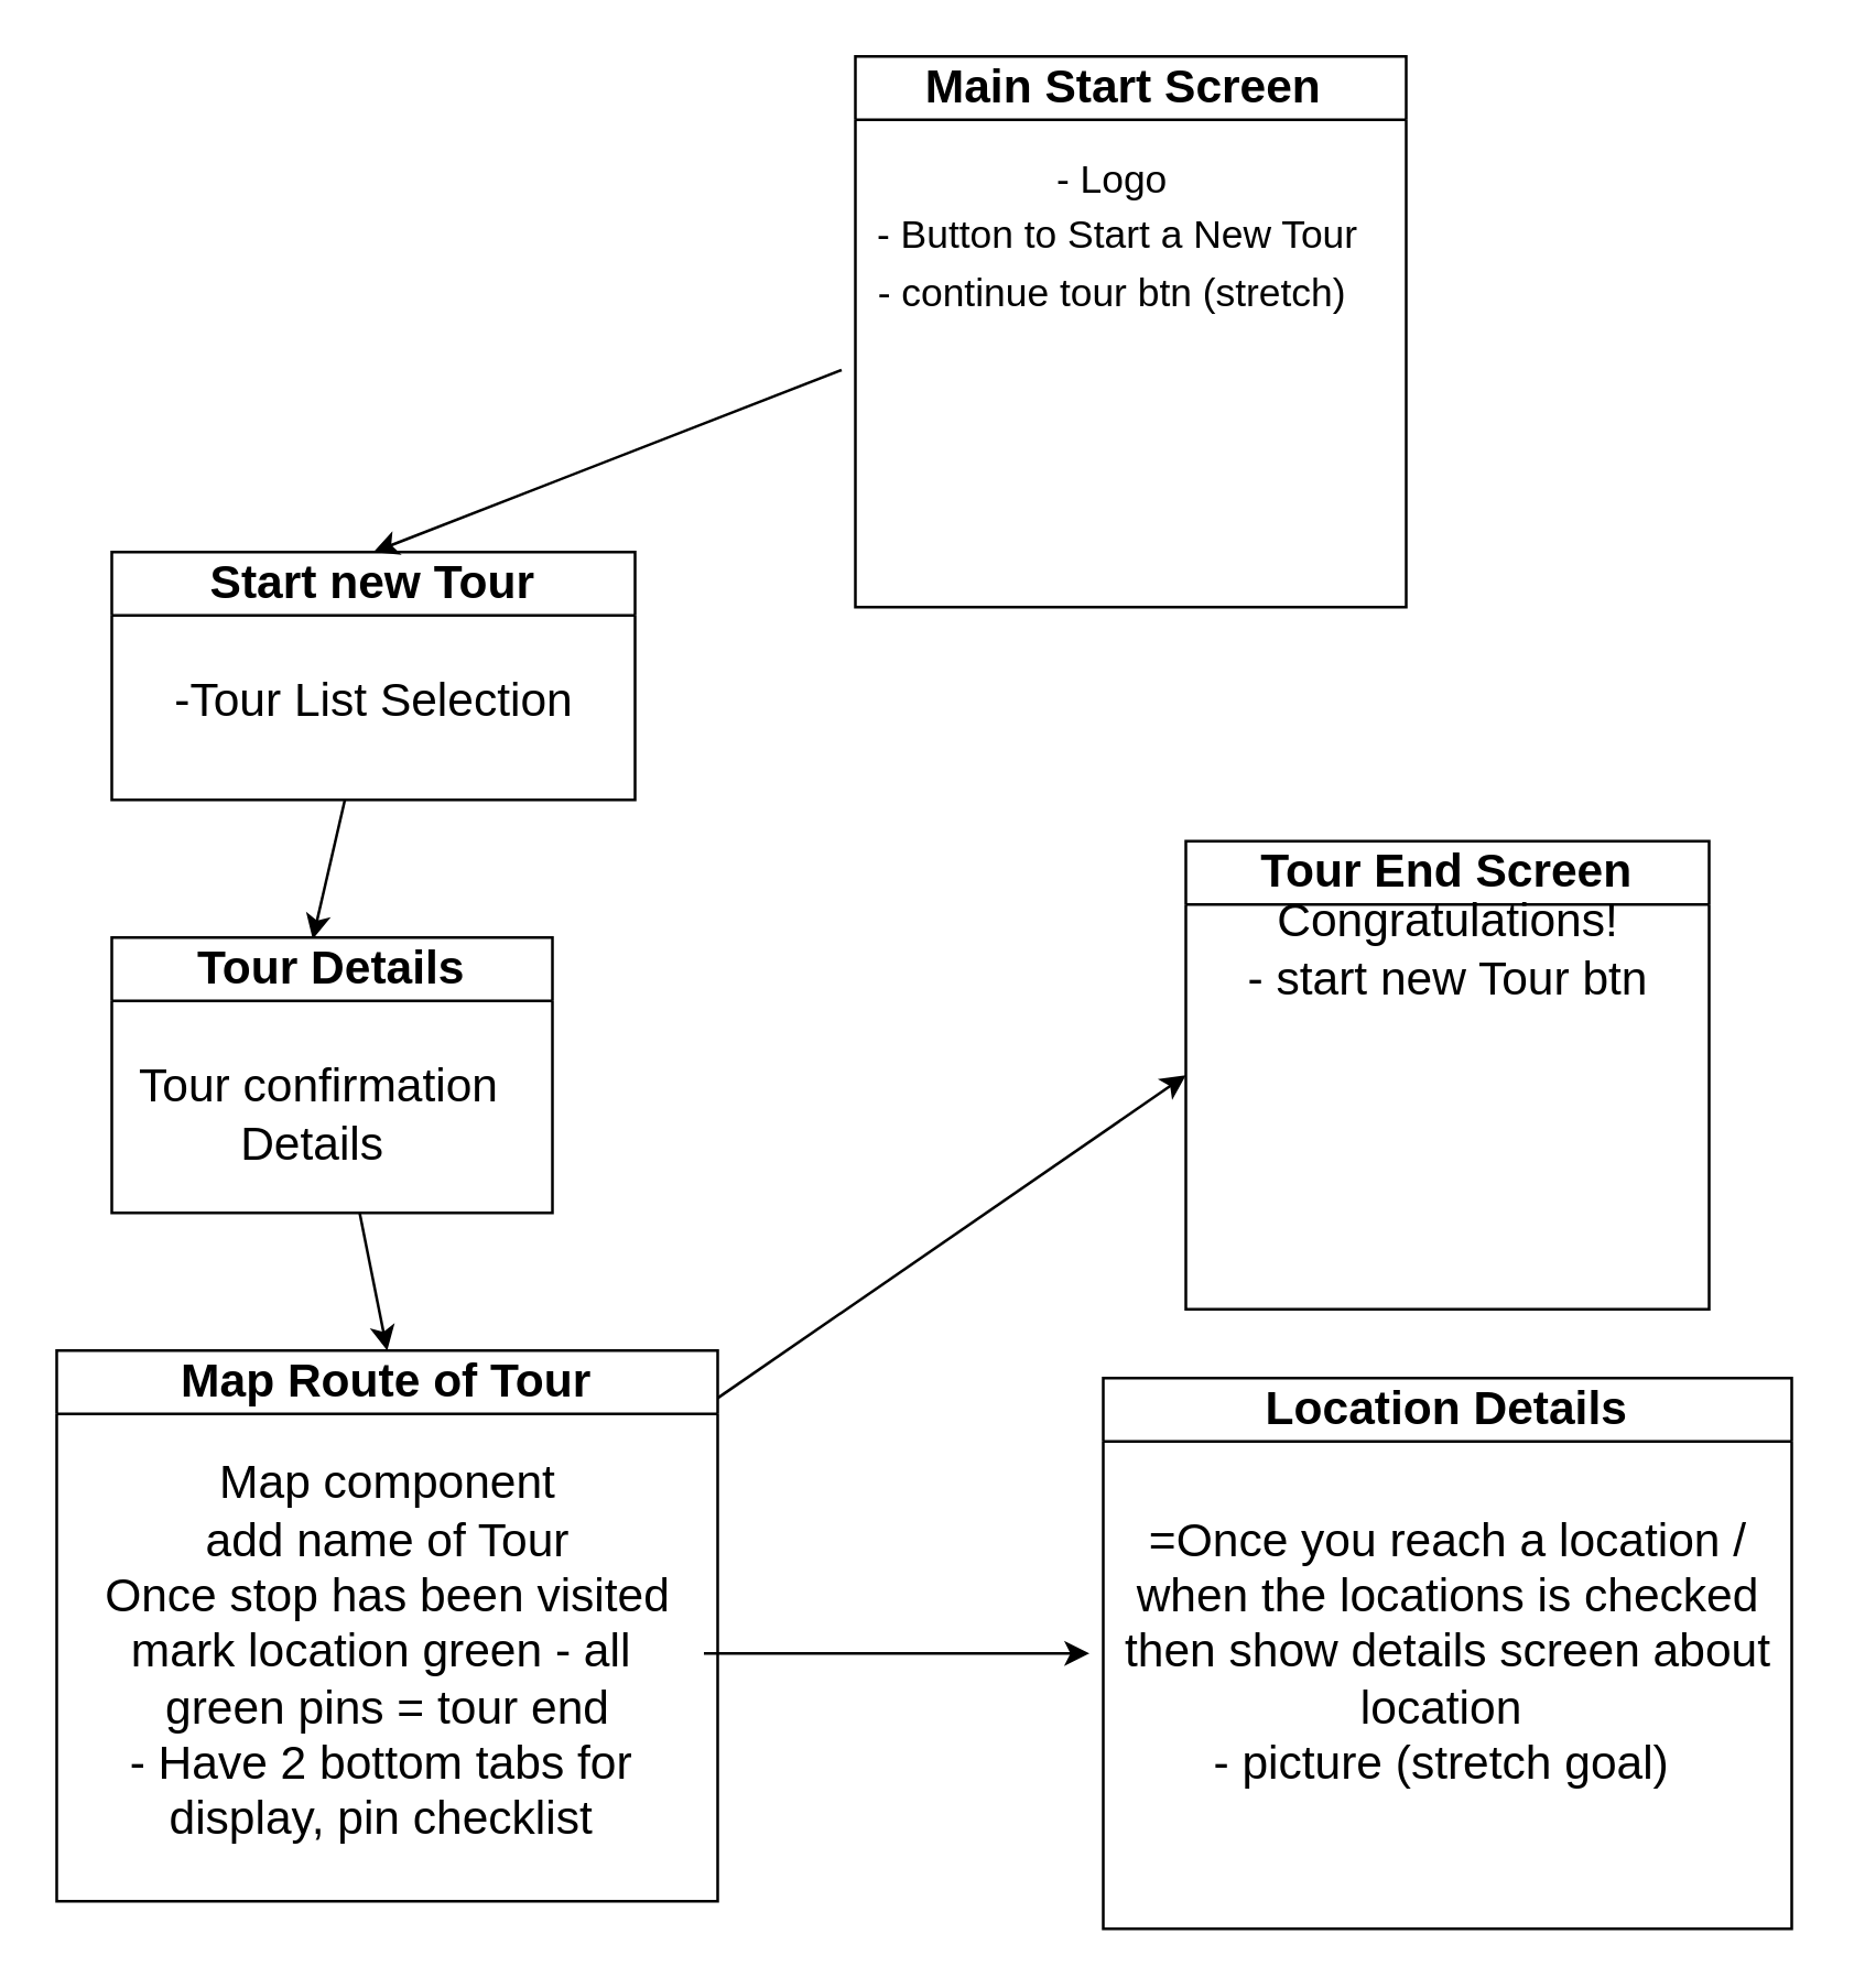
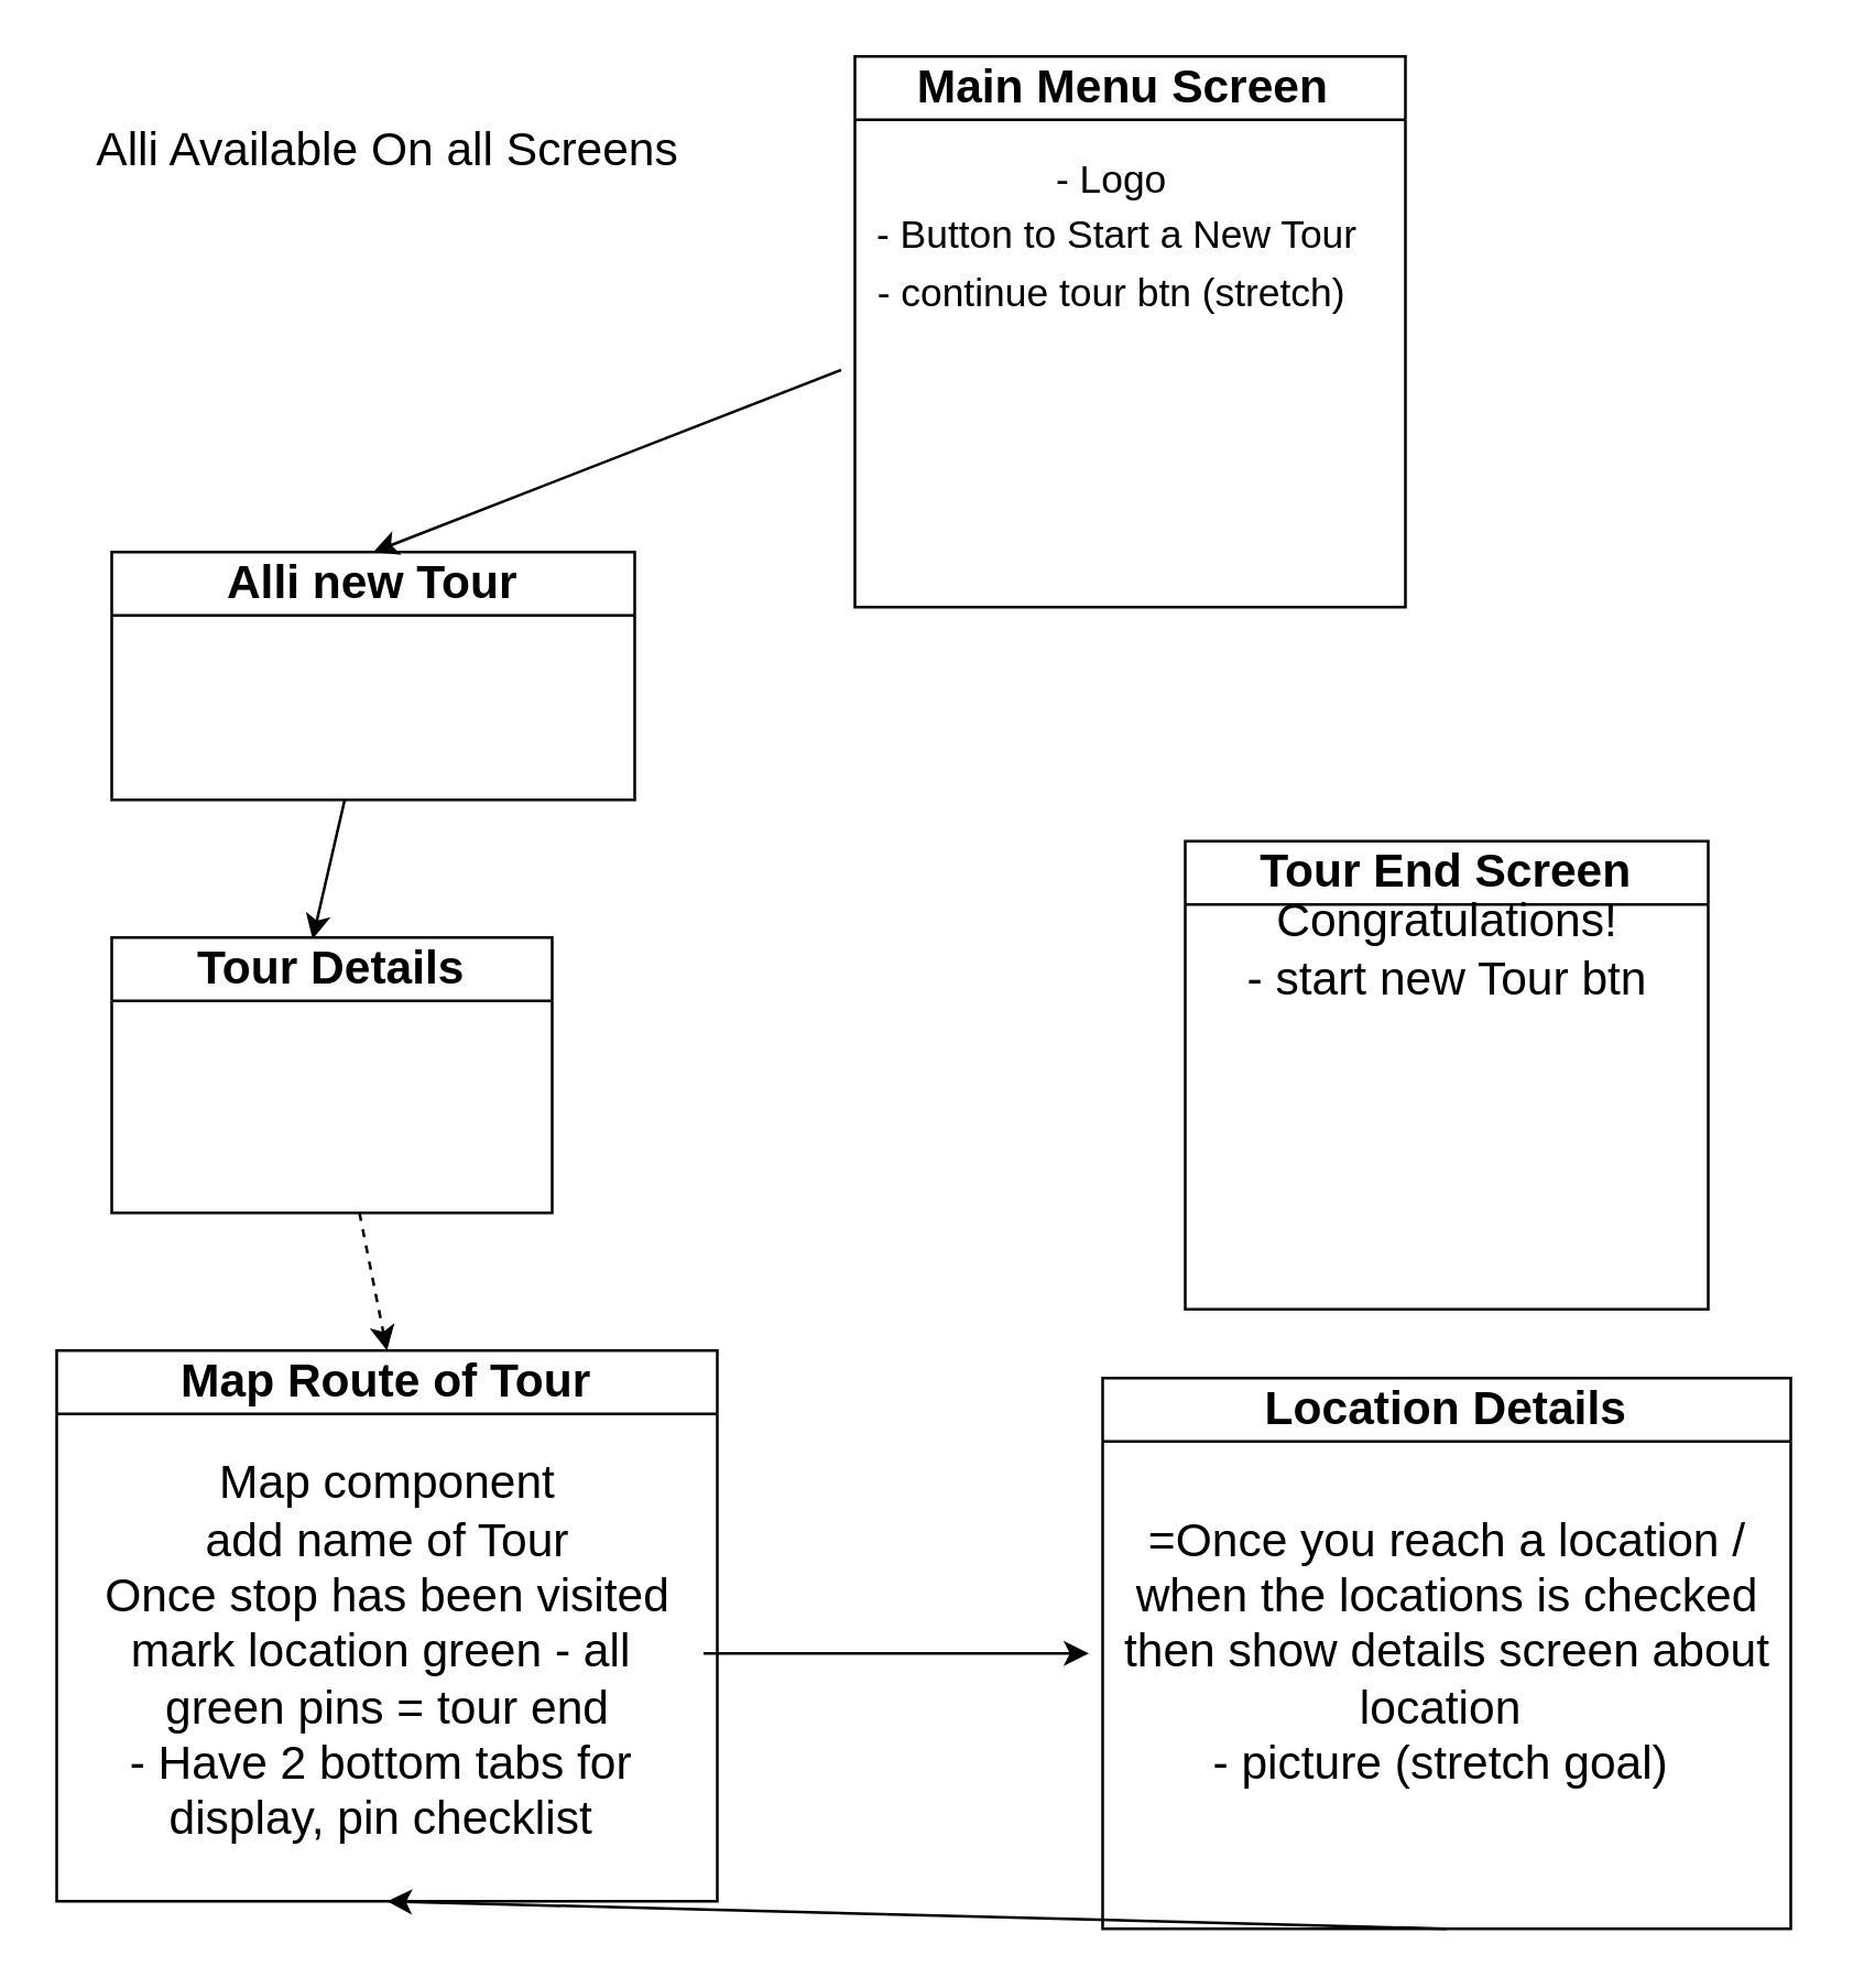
- <mxCell id="2" value="&lt;font style=&quot;font-size: 17px;&quot;&gt;Main Start Screen&amp;nbsp;&lt;/font&gt;" style="swimlane;whiteSpace=wrap;html=1;" parent="1" vertex="1"><mxGeometry x="310" y="20" width="200" height="200" as="geometry" /></mxCell>
+ <mxCell id="2" value="&lt;font style=&quot;font-size: 17px;&quot;&gt;Main Menu Screen&amp;nbsp;&lt;/font&gt;" style="swimlane;whiteSpace=wrap;html=1;" parent="1" vertex="1"><mxGeometry x="310" y="20" width="200" height="200" as="geometry" /></mxCell>
+ <mxCell id="8" value="Alli Available On all Screens" style="text;html=1;align=center;verticalAlign=middle;resizable=0;points=[];autosize=1;strokeColor=none;fillColor=none;fontSize=17;" parent="1" vertex="1"><mxGeometry x="25" y="40" width="230" height="30" as="geometry" /></mxCell>
- <mxCell id="5" value="Start new Tour" style="swimlane;whiteSpace=wrap;html=1;fontSize=17;" parent="1" vertex="1"><mxGeometry x="40" y="200" width="190" height="90" as="geometry" /></mxCell>
+ <mxCell id="5" value="Alli new Tour" style="swimlane;whiteSpace=wrap;html=1;fontSize=17;" parent="1" vertex="1"><mxGeometry x="40" y="200" width="190" height="90" as="geometry" /></mxCell>
- <mxCell id="6" value="-Tour List Selection" style="text;html=1;align=center;verticalAlign=middle;resizable=0;points=[];autosize=1;strokeColor=none;fillColor=none;fontSize=17;" parent="5" vertex="1"><mxGeometry x="10" y="40" width="170" height="30" as="geometry" /></mxCell>
- <mxCell id="14" value="Tour confirmation&lt;br&gt;Details&amp;nbsp;" style="text;html=1;align=center;verticalAlign=middle;resizable=0;points=[];autosize=1;strokeColor=none;fillColor=none;fontSize=17;" parent="13" vertex="1"><mxGeometry y="40" width="150" height="50" as="geometry" /></mxCell>
- <mxCell id="9" style="edgeStyle=none;html=1;entryX=0;entryY=0.5;entryDx=0;entryDy=0;fontSize=17;" parent="1" source="10" target="15" edge="1"><mxGeometry relative="1" as="geometry" /></mxCell>
- <mxCell id="12" style="edgeStyle=none;html=1;entryX=0.5;entryY=0;entryDx=0;entryDy=0;fontSize=17;" parent="1" source="13" target="10" edge="1"><mxGeometry relative="1" as="geometry" /></mxCell>
+ <mxCell id="12" style="edgeStyle=none;html=1;entryX=0.5;entryY=0;entryDx=0;entryDy=0;fontSize=17;dashed=1;" parent="1" source="13" target="10" edge="1"><mxGeometry relative="1" as="geometry" /></mxCell>
+ <mxCell id="17" style="edgeStyle=none;html=1;exitX=0.5;exitY=1;exitDx=0;exitDy=0;entryX=0.5;entryY=1;entryDx=0;entryDy=0;fontSize=17;" parent="1" source="18" target="10" edge="1"><mxGeometry relative="1" as="geometry" /></mxCell>
